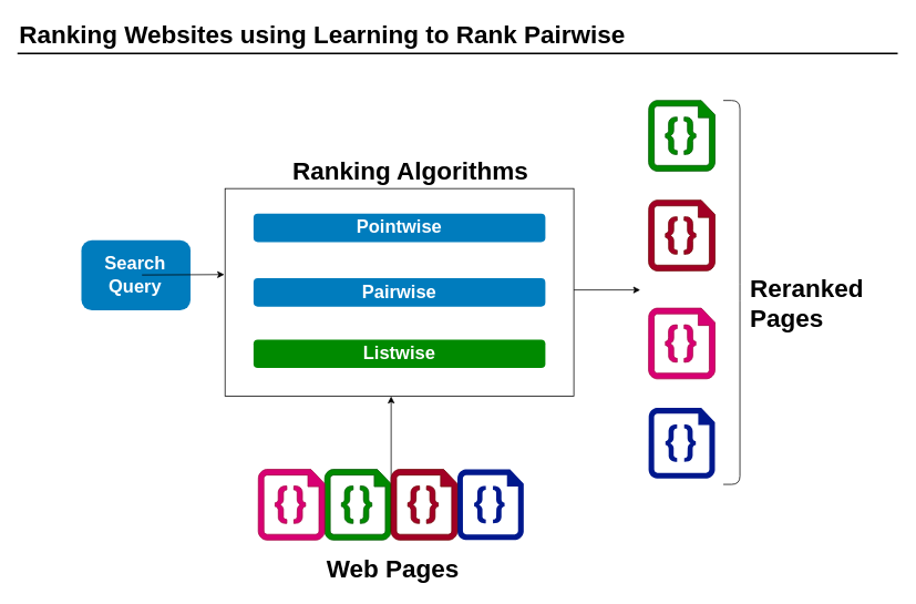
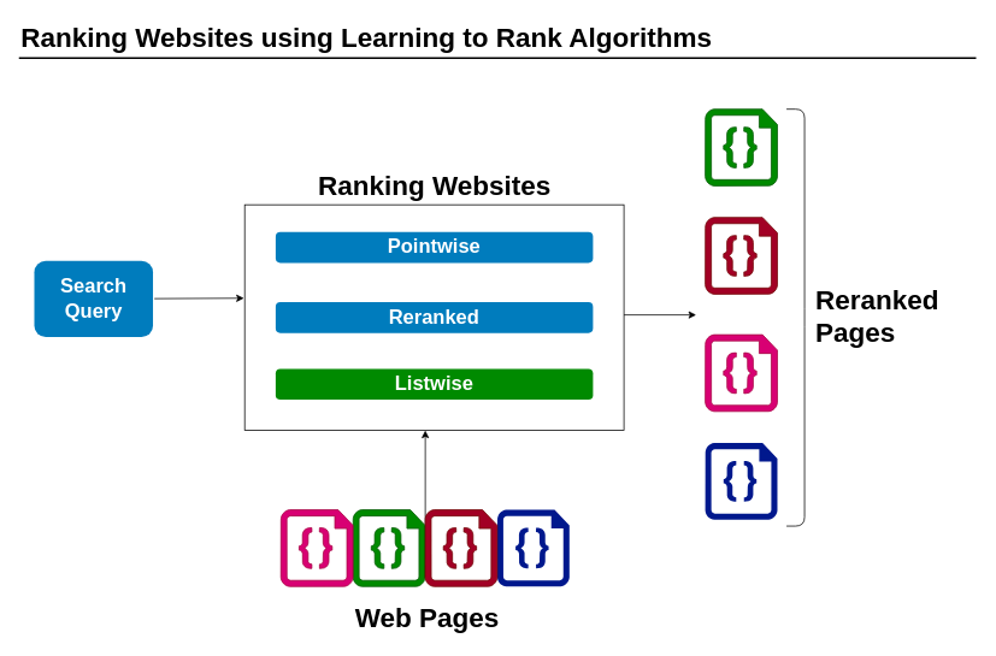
- <mxCell id="2" value="Ranking Websites using Learning to Rank Pairwise" style="text;html=1;resizable=0;points=[];autosize=1;align=left;verticalAlign=top;spacingTop=-4;fontSize=30;fontStyle=1" parent="1" vertex="1"><mxGeometry x="20.5" y="20" width="730" height="40" as="geometry" /></mxCell>
+ <mxCell id="2" value="Ranking Websites using Learning to Rank Algorithms" style="text;html=1;resizable=0;points=[];autosize=1;align=left;verticalAlign=top;spacingTop=-4;fontSize=30;fontStyle=1" parent="1" vertex="1"><mxGeometry x="20.5" y="20" width="730" height="40" as="geometry" /></mxCell>
- <mxCell id="6" value="Ranking Algorithms" style="text;html=1;resizable=0;points=[];autosize=1;align=left;verticalAlign=top;spacingTop=-4;fontSize=30;fontStyle=1" parent="4" vertex="1"><mxGeometry x="312" y="24" width="280" height="40" as="geometry" /></mxCell>
+ <mxCell id="6" value="Ranking Websites" style="text;html=1;resizable=0;points=[];autosize=1;align=left;verticalAlign=top;spacingTop=-4;fontSize=30;fontStyle=1" parent="4" vertex="1"><mxGeometry x="312" y="24" width="280" height="40" as="geometry" /></mxCell>
- <mxCell id="7" value="Search Query" style="rounded=1;whiteSpace=wrap;html=1;fillColor=#007CBD;strokeColor=none;fontColor=#FFFFFF;fontStyle=1;fontSize=22;labelBackgroundColor=none;" parent="4" vertex="1"><mxGeometry x="60" y="128" width="131.42" height="84.55" as="geometry" /></mxCell>
+ <mxCell id="7" value="Search Query" style="rounded=1;whiteSpace=wrap;html=1;fillColor=#007CBD;strokeColor=none;fontColor=#FFFFFF;fontStyle=1;fontSize=22;labelBackgroundColor=none;" parent="4" vertex="1"><mxGeometry y="128" width="131.42" height="84.55" as="geometry" /></mxCell>
- <mxCell id="11" value="Pairwise" style="rounded=1;whiteSpace=wrap;html=1;fillColor=#007CBD;strokeColor=none;fontColor=#FFFFFF;fontStyle=1;fontSize=22;labelBackgroundColor=none;" parent="8" vertex="1"><mxGeometry x="34.286" y="107.955" width="351.429" height="34.091" as="geometry" /></mxCell>
+ <mxCell id="11" value="Reranked" style="rounded=1;whiteSpace=wrap;html=1;fillColor=#007CBD;strokeColor=none;fontColor=#FFFFFF;fontStyle=1;fontSize=22;labelBackgroundColor=none;" parent="8" vertex="1"><mxGeometry x="34.286" y="107.955" width="351.429" height="34.091" as="geometry" /></mxCell>
- <mxCell id="26" value="Reranked&lt;div&gt;Pages&lt;/div&gt;" style="text;html=1;resizable=0;points=[];autosize=1;align=left;verticalAlign=top;spacingTop=-4;fontSize=30;fontStyle=1" parent="4" vertex="1"><mxGeometry x="863" y="166" width="150" height="80" as="geometry" /></mxCell>
+ <mxCell id="26" value="Reranked&lt;div&gt;Pages&lt;/div&gt;" style="text;html=1;resizable=0;points=[];autosize=1;align=left;verticalAlign=top;spacingTop=-4;fontSize=30;fontStyle=1" parent="4" vertex="1"><mxGeometry x="863" y="151" width="150" height="80" as="geometry" /></mxCell>
